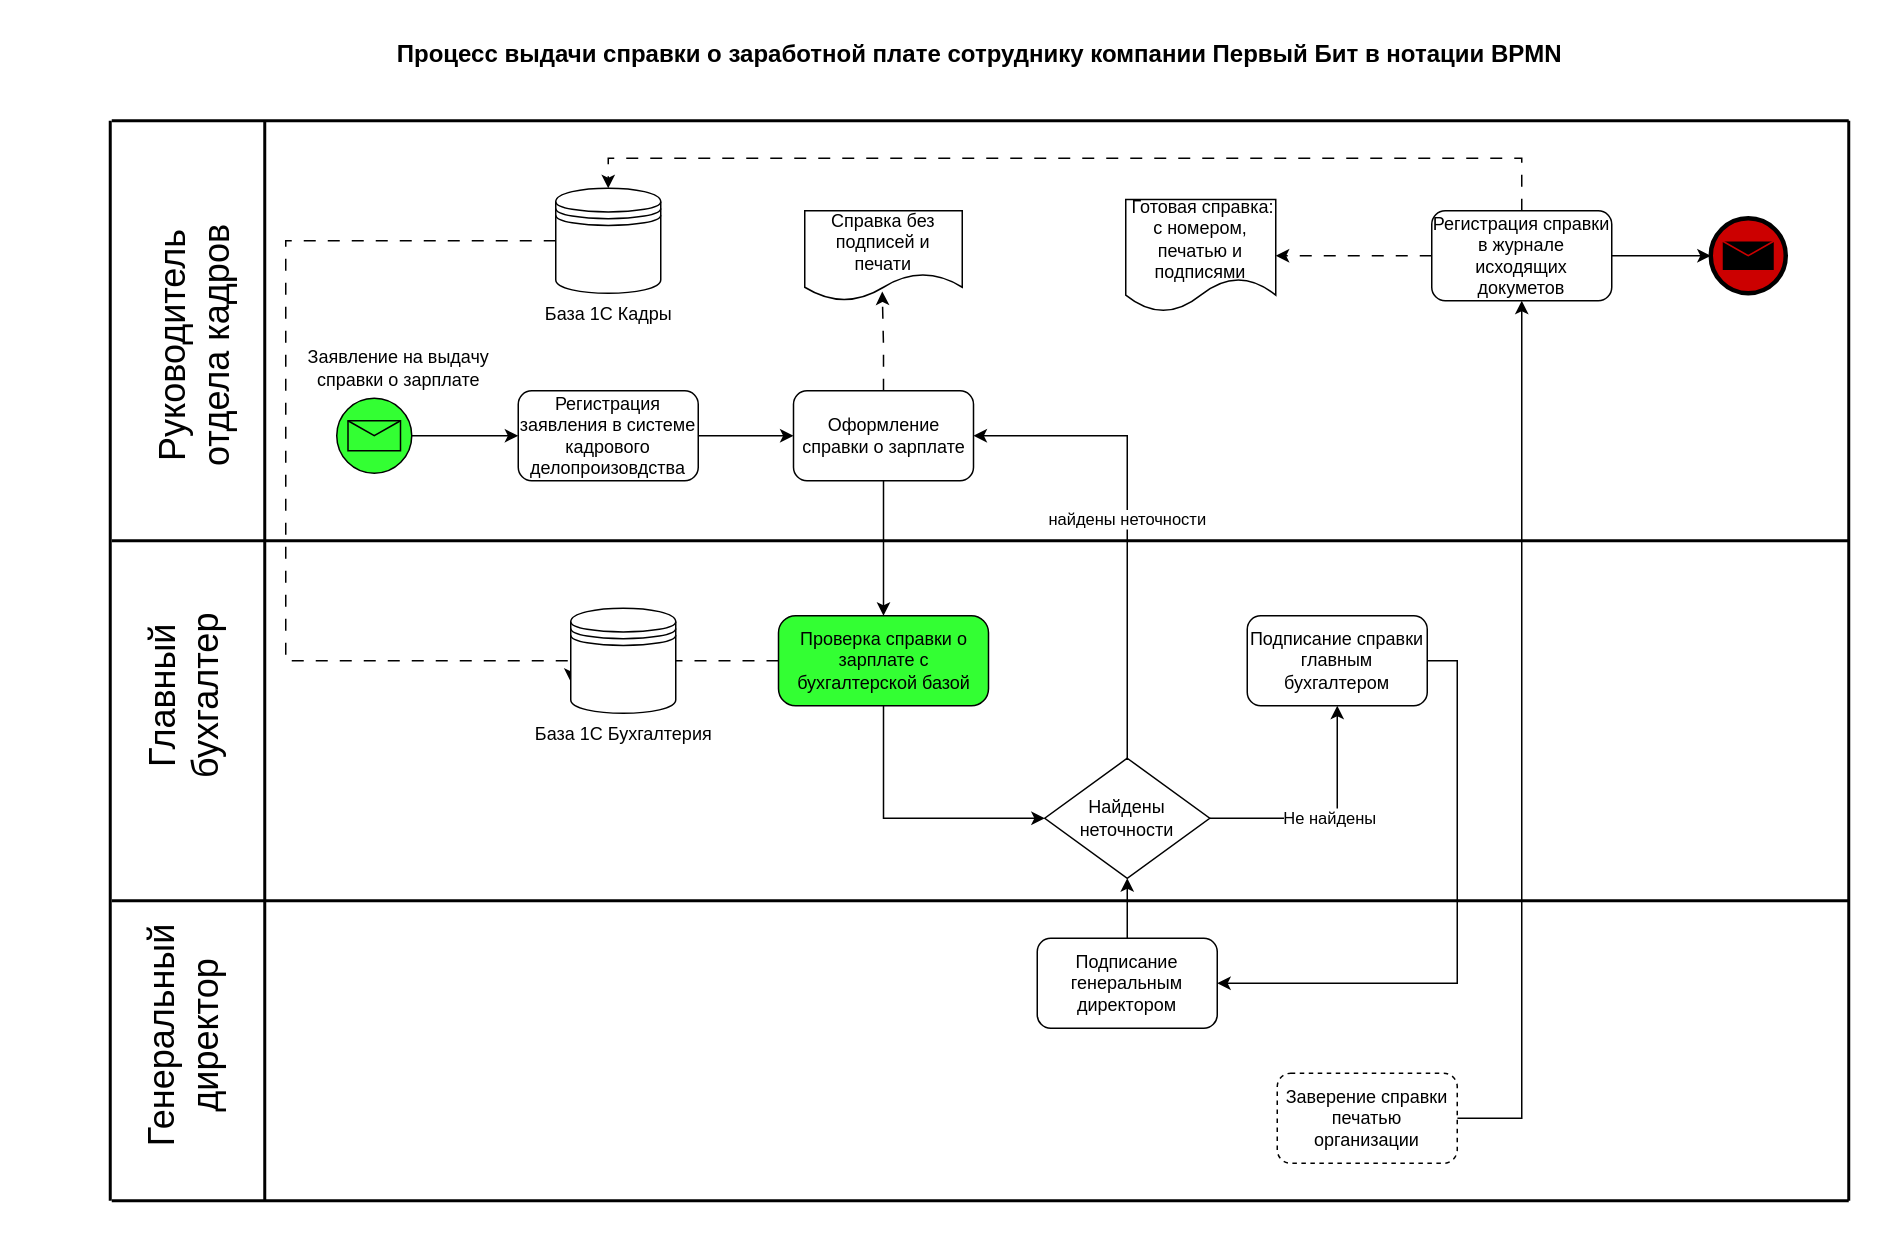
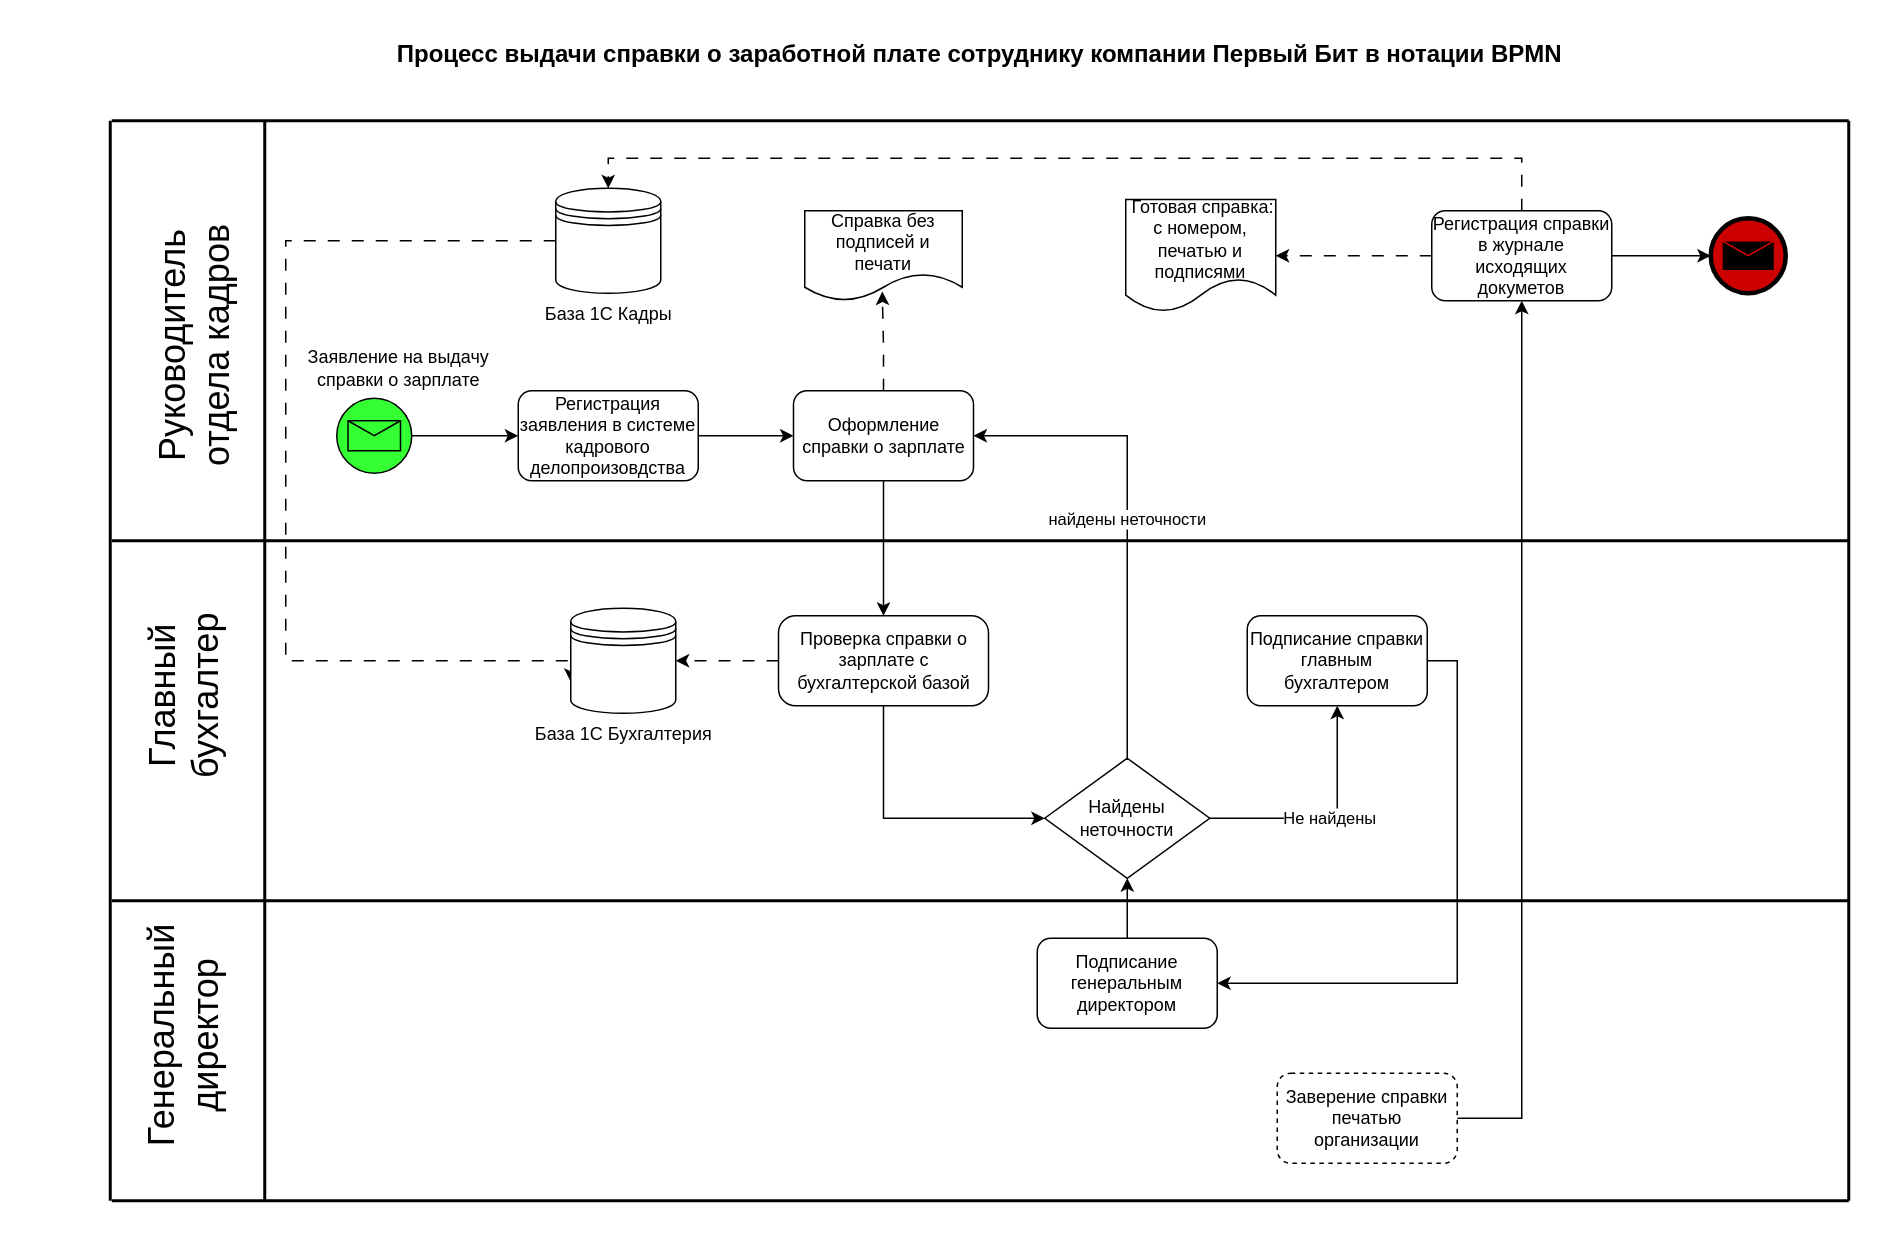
- <mxCell id="18" style="edgeStyle=orthogonalEdgeStyle;rounded=0;orthogonalLoop=1;jettySize=auto;html=1;exitX=0;exitY=0.5;exitDx=0;exitDy=0;entryX=1;entryY=0.5;entryDx=0;entryDy=0;dashed=1;dashPattern=8 8;endArrow=none;" edge="1" parent="1" source="19" target="20"><mxGeometry relative="1" as="geometry" /></mxCell>
+ <mxCell id="18" style="edgeStyle=orthogonalEdgeStyle;rounded=0;orthogonalLoop=1;jettySize=auto;html=1;exitX=0;exitY=0.5;exitDx=0;exitDy=0;entryX=1;entryY=0.5;entryDx=0;entryDy=0;dashed=1;dashPattern=8 8;" edge="1" parent="1" source="19" target="20"><mxGeometry relative="1" as="geometry" /></mxCell>
- <mxCell id="19" value="Проверка справки о зарплате с бухгалтерской базой" style="rounded=1;whiteSpace=wrap;html=1;arcSize=19;fillColor=#33ff33;" vertex="1" parent="1"><mxGeometry x="518.5" y="410" width="140" height="60" as="geometry" /></mxCell>
+ <mxCell id="19" value="Проверка справки о зарплате с бухгалтерской базой" style="rounded=1;whiteSpace=wrap;html=1;arcSize=19;" vertex="1" parent="1"><mxGeometry x="518.5" y="410" width="140" height="60" as="geometry" /></mxCell>
